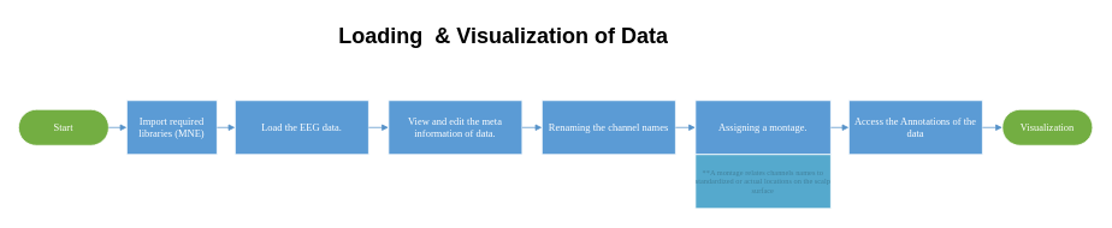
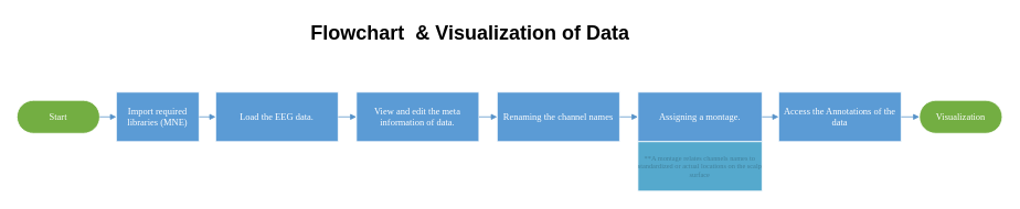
- <mxCell id="10" value="&lt;h1&gt;Loading&amp;nbsp; &amp;amp; Visualization of Data&lt;/h1&gt;" style="text;html=1;strokeColor=none;fillColor=none;spacing=5;spacingTop=-20;whiteSpace=wrap;overflow=hidden;rounded=0;" vertex="1" parent="1"><mxGeometry x="370" y="20" width="460" height="40" as="geometry" /></mxCell>
+ <mxCell id="10" value="&lt;h1&gt;Flowchart&amp;nbsp; &amp;amp; Visualization of Data&lt;/h1&gt;" style="text;html=1;strokeColor=none;fillColor=none;spacing=5;spacingTop=-20;whiteSpace=wrap;overflow=hidden;rounded=0;" vertex="1" parent="1"><mxGeometry x="370" y="20" width="460" height="40" as="geometry" /></mxCell>
